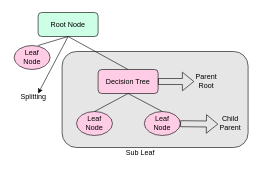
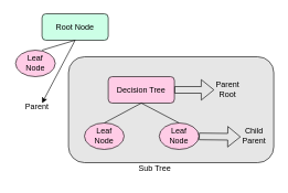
- <mxCell id="5" value="" style="endArrow=none;html=1;rounded=0;entryX=0.5;entryY=1;entryDx=0;entryDy=0;exitX=0.5;exitY=0;exitDx=0;exitDy=0;" edge="1" parent="1" source="8" target="3"><mxGeometry width="50" height="50" relative="1" as="geometry"><mxPoint x="153" y="75" as="sourcePoint" /><mxPoint x="123" y="55" as="targetPoint" /></mxGeometry></mxCell>
- <mxCell id="17" value="Splitting" style="text;html=1;align=center;verticalAlign=middle;resizable=0;points=[];autosize=1;strokeColor=none;fillColor=none;" vertex="1" parent="1"><mxGeometry x="20" y="146" width="70" height="30" as="geometry" /></mxCell>
+ <mxCell id="17" value="Parent" style="text;html=1;align=center;verticalAlign=middle;resizable=0;points=[];autosize=1;strokeColor=none;fillColor=none;" vertex="1" parent="1"><mxGeometry x="20" y="146" width="70" height="30" as="geometry" /></mxCell>
- <mxCell id="18" value="Sub Leaf" style="text;html=1;align=center;verticalAlign=middle;resizable=0;points=[];autosize=1;strokeColor=none;fillColor=none;" vertex="1" parent="1"><mxGeometry x="198" y="239" width="70" height="30" as="geometry" /></mxCell>
+ <mxCell id="18" value="Sub Tree" style="text;html=1;align=center;verticalAlign=middle;resizable=0;points=[];autosize=1;strokeColor=none;fillColor=none;" vertex="1" parent="1"><mxGeometry x="198" y="239" width="70" height="30" as="geometry" /></mxCell>
